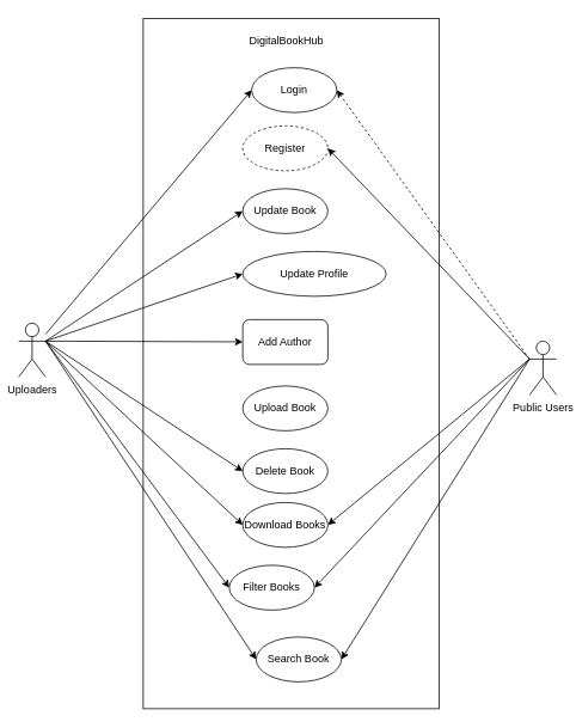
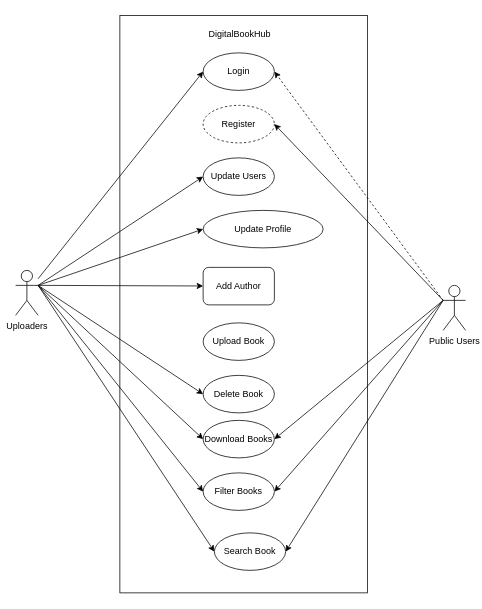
- <mxCell id="18" value="Login" style="ellipse;whiteSpace=wrap;html=1;" parent="1" vertex="1"><mxGeometry x="280" y="75" width="95" height="50" as="geometry" /></mxCell>
+ <mxCell id="18" value="Login" style="ellipse;whiteSpace=wrap;html=1;" parent="1" vertex="1"><mxGeometry x="270" y="70" width="95" height="50" as="geometry" /></mxCell>
- <mxCell id="23" value="Update Book" style="ellipse;whiteSpace=wrap;html=1;" parent="1" vertex="1"><mxGeometry x="270" y="210" width="95" height="50" as="geometry" /></mxCell>
+ <mxCell id="23" value="Update Users" style="ellipse;whiteSpace=wrap;html=1;" parent="1" vertex="1"><mxGeometry x="270" y="210" width="95" height="50" as="geometry" /></mxCell>
- <mxCell id="25" value="Filter Books" style="ellipse;whiteSpace=wrap;html=1;" parent="1" vertex="1"><mxGeometry x="255" y="630" width="95" height="50" as="geometry" /></mxCell>
+ <mxCell id="25" value="Filter Books" style="ellipse;whiteSpace=wrap;html=1;" parent="1" vertex="1"><mxGeometry x="270" y="630" width="95" height="50" as="geometry" /></mxCell>
